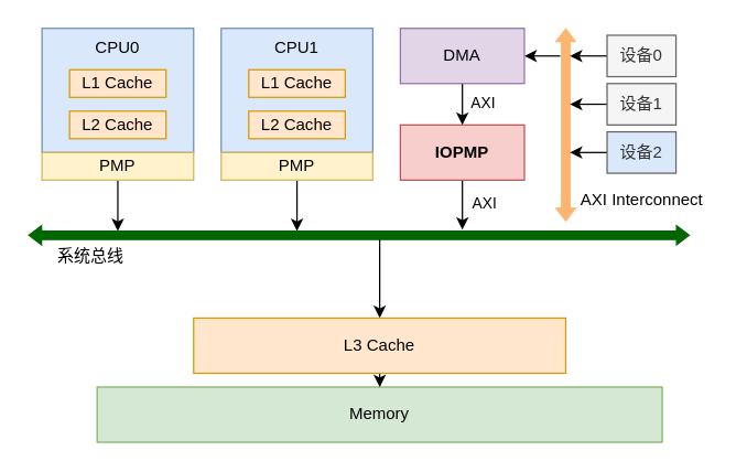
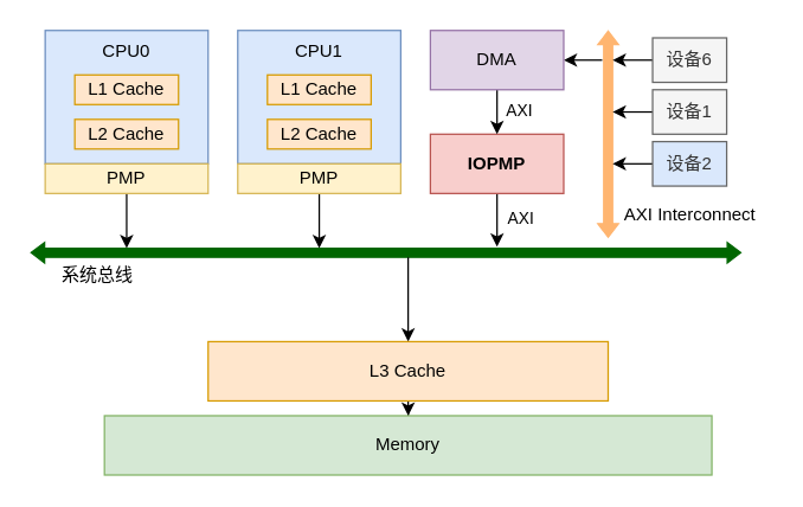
- <mxCell id="29" value="设备0" style="rounded=0;whiteSpace=wrap;html=1;fillColor=#f5f5f5;strokeColor=#666666;fontColor=#333333;" vertex="1" parent="1"><mxGeometry x="440" y="25" width="50" height="30" as="geometry" /></mxCell>
+ <mxCell id="29" value="设备6" style="rounded=0;whiteSpace=wrap;html=1;fillColor=#f5f5f5;strokeColor=#666666;fontColor=#333333;" vertex="1" parent="1"><mxGeometry x="440" y="25" width="50" height="30" as="geometry" /></mxCell>
